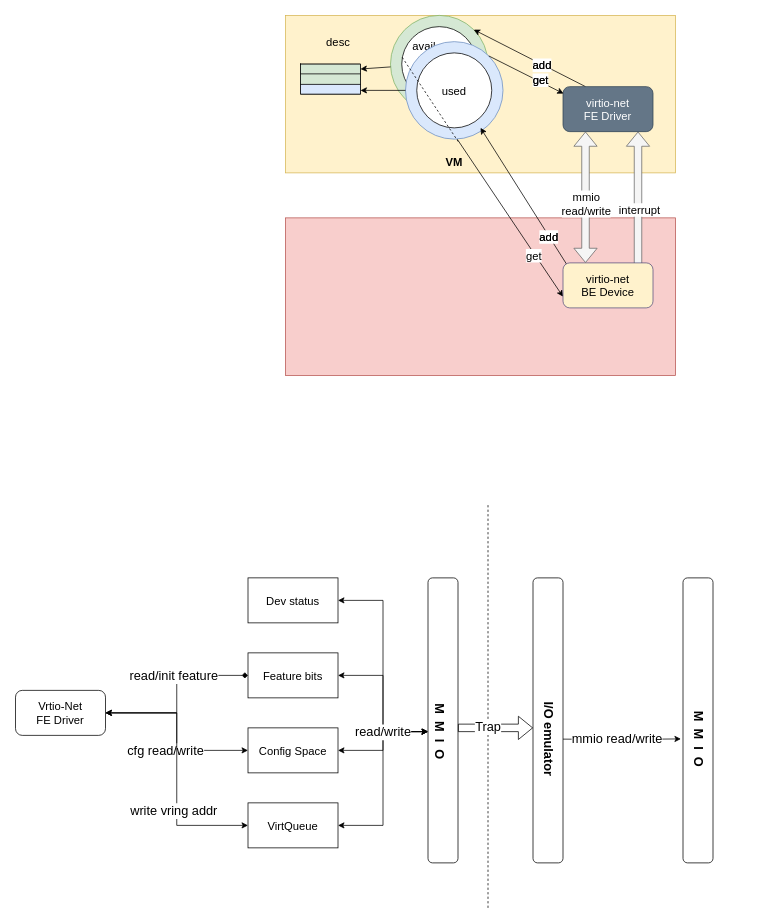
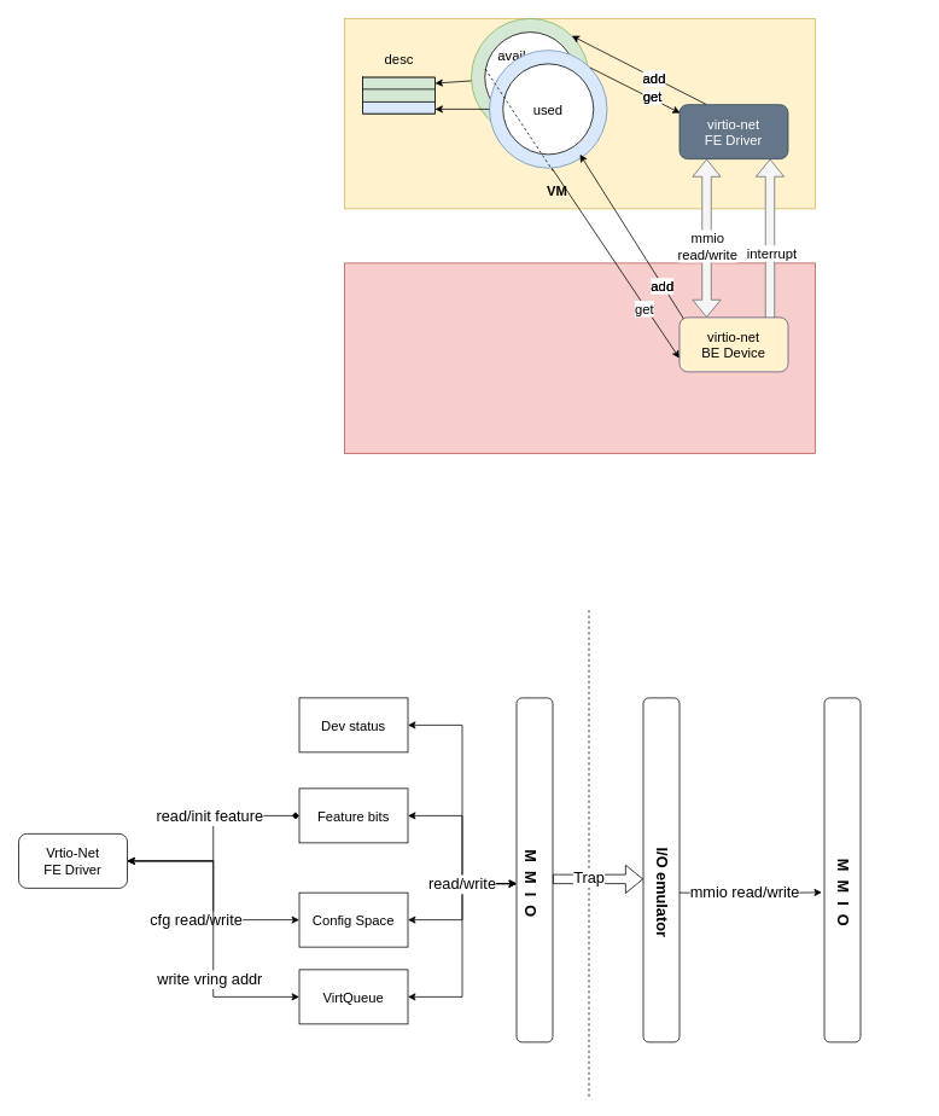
- <mxCell id="33" value="desc" style="text;html=1;align=center;verticalAlign=middle;resizable=0;points=[];autosize=1;strokeColor=none;fillColor=none;fontSize=15;" parent="1" vertex="1"><mxGeometry x="420" y="40" width="60" height="30" as="geometry" /></mxCell>
+ <mxCell id="33" value="desc" style="text;html=1;align=center;verticalAlign=middle;resizable=0;points=[];autosize=1;strokeColor=none;fillColor=none;fontSize=15;" parent="1" vertex="1"><mxGeometry x="410" y="50" width="60" height="30" as="geometry" /></mxCell>
- <mxCell id="6" value="&lt;b&gt;&lt;font style=&quot;font-size: 15px;&quot;&gt;VM&lt;/font&gt;&lt;/b&gt;" style="text;html=1;strokeColor=none;fillColor=none;align=center;verticalAlign=middle;whiteSpace=wrap;rounded=0;" parent="1" vertex="1"><mxGeometry x="575" y="200" width="60" height="30" as="geometry" /></mxCell>
+ <mxCell id="6" value="&lt;b&gt;&lt;font style=&quot;font-size: 15px;&quot;&gt;VM&lt;/font&gt;&lt;/b&gt;" style="text;html=1;strokeColor=none;fillColor=none;align=center;verticalAlign=middle;whiteSpace=wrap;rounded=0;" parent="1" vertex="1"><mxGeometry x="585" y="195" width="60" height="30" as="geometry" /></mxCell>
- <mxCell id="50" value="Config Space" style="rounded=0;whiteSpace=wrap;html=1;labelBackgroundColor=none;strokeColor=default;fontSize=15;fontColor=default;fillColor=none;" parent="1" vertex="1"><mxGeometry x="330" y="970" width="120" height="60" as="geometry" /></mxCell>
+ <mxCell id="50" value="Config Space" style="rounded=0;whiteSpace=wrap;html=1;labelBackgroundColor=none;strokeColor=default;fontSize=15;fontColor=default;fillColor=none;" parent="1" vertex="1"><mxGeometry x="330" y="985" width="120" height="60" as="geometry" /></mxCell>
